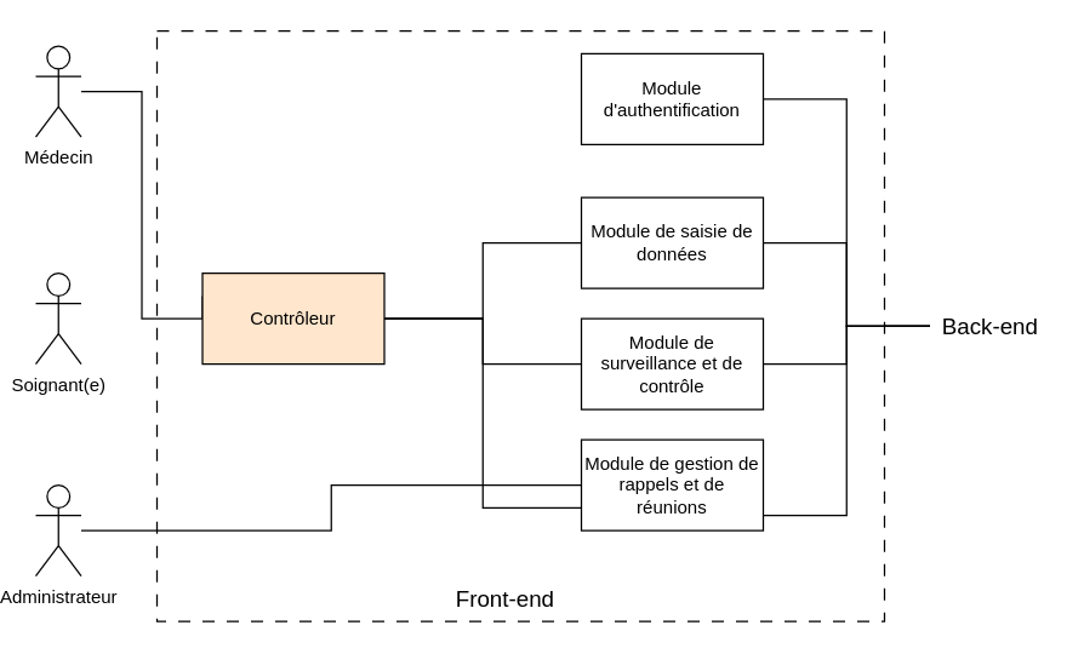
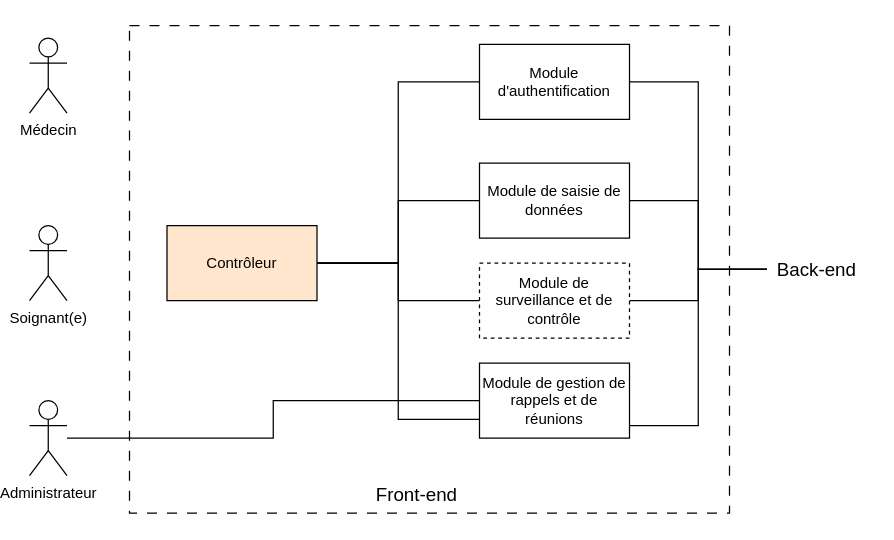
+ <mxCell id="11" style="edgeStyle=orthogonalEdgeStyle;rounded=0;orthogonalLoop=1;jettySize=auto;html=1;entryX=0;entryY=0.5;entryDx=0;entryDy=0;endArrow=none;endFill=0;" edge="1" parent="1" source="15" target="17"><mxGeometry relative="1" as="geometry" /></mxCell>
- <mxCell id="5" style="edgeStyle=orthogonalEdgeStyle;rounded=0;orthogonalLoop=1;jettySize=auto;html=1;entryX=0;entryY=0.25;entryDx=0;entryDy=0;endArrow=none;endFill=0;" edge="1" parent="1" source="6" target="15"><mxGeometry relative="1" as="geometry"><Array as="points"><mxPoint x="90" y="60" /><mxPoint x="90" y="210" /><mxPoint x="130" y="210" /></Array></mxGeometry></mxCell>
- <mxCell id="21" value="Module de surveillance et de contrôle" style="rounded=0;whiteSpace=wrap;html=1;" vertex="1" parent="1"><mxGeometry x="380" y="210" width="120" height="60" as="geometry" /></mxCell>
+ <mxCell id="21" value="Module de surveillance et de contrôle" style="rounded=0;whiteSpace=wrap;html=1;dashed=1;" vertex="1" parent="1"><mxGeometry x="380" y="210" width="120" height="60" as="geometry" /></mxCell>
